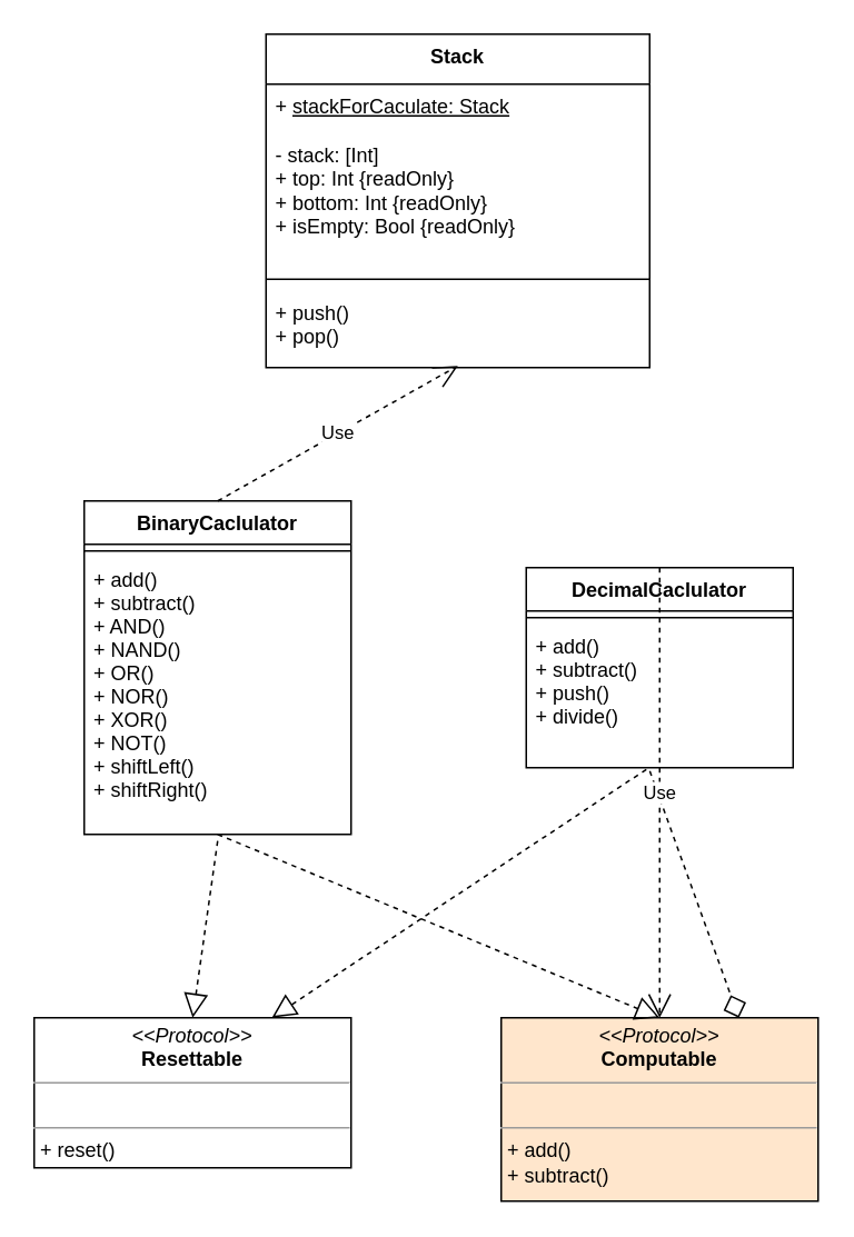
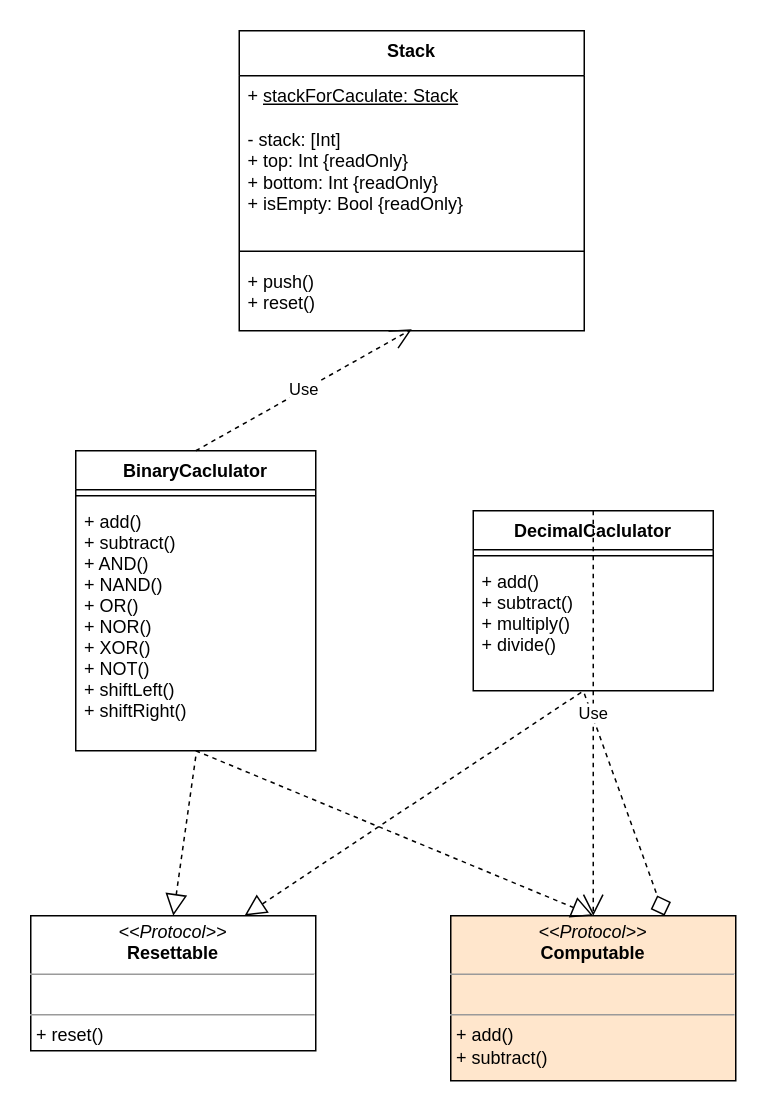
- <mxCell id="12" value="+ push()&#10;+ pop()" style="text;strokeColor=none;fillColor=none;align=left;verticalAlign=top;spacingLeft=4;spacingRight=4;overflow=hidden;rotatable=0;points=[[0,0.5],[1,0.5]];portConstraint=eastwest;" vertex="1" parent="9"><mxGeometry y="154" width="230" height="46" as="geometry" /></mxCell>
+ <mxCell id="12" value="+ push()&#10;+ reset()" style="text;strokeColor=none;fillColor=none;align=left;verticalAlign=top;spacingLeft=4;spacingRight=4;overflow=hidden;rotatable=0;points=[[0,0.5],[1,0.5]];portConstraint=eastwest;" vertex="1" parent="9"><mxGeometry y="154" width="230" height="46" as="geometry" /></mxCell>
- <mxCell id="7" value="+ add()&#10;+ subtract()&#10;+ push()&#10;+ divide()" style="text;strokeColor=none;fillColor=none;align=left;verticalAlign=top;spacingLeft=4;spacingRight=4;overflow=hidden;rotatable=0;points=[[0,0.5],[1,0.5]];portConstraint=eastwest;" vertex="1" parent="5"><mxGeometry y="34" width="160" height="86" as="geometry" /></mxCell>
+ <mxCell id="7" value="+ add()&#10;+ subtract()&#10;+ multiply()&#10;+ divide()" style="text;strokeColor=none;fillColor=none;align=left;verticalAlign=top;spacingLeft=4;spacingRight=4;overflow=hidden;rotatable=0;points=[[0,0.5],[1,0.5]];portConstraint=eastwest;" vertex="1" parent="5"><mxGeometry y="34" width="160" height="86" as="geometry" /></mxCell>
